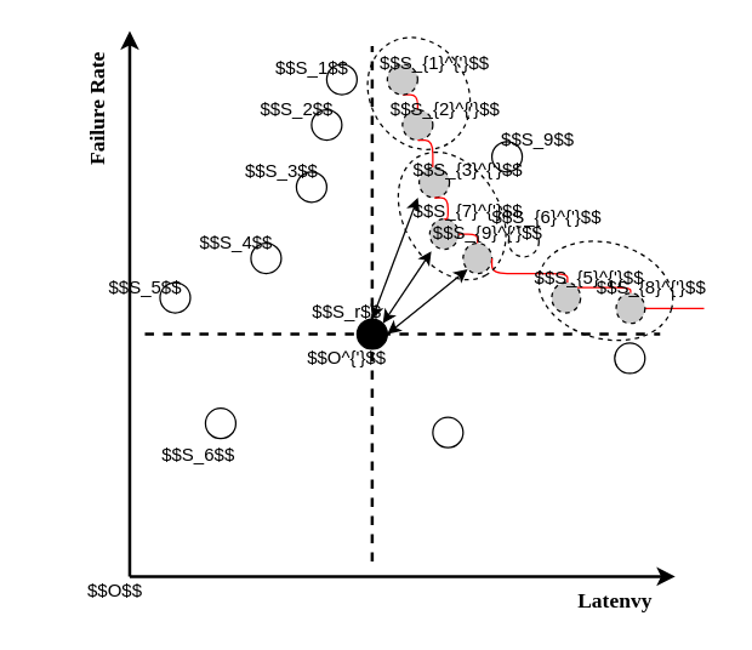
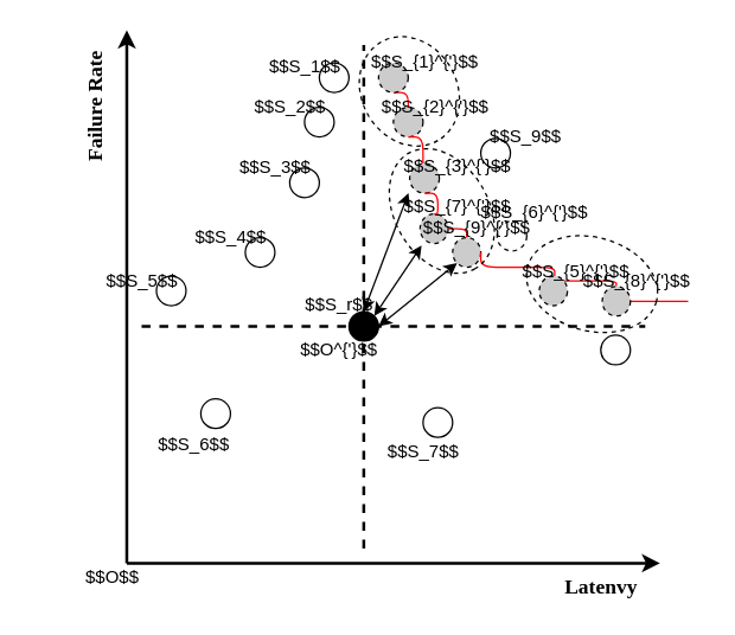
+ <mxCell id="29" value="$$S_7$$" style="text;html=1;align=center;verticalAlign=middle;resizable=0;points=[];autosize=1;" parent="1" vertex="1"><mxGeometry x="255" y="295" width="60" height="20" as="geometry" /></mxCell>
